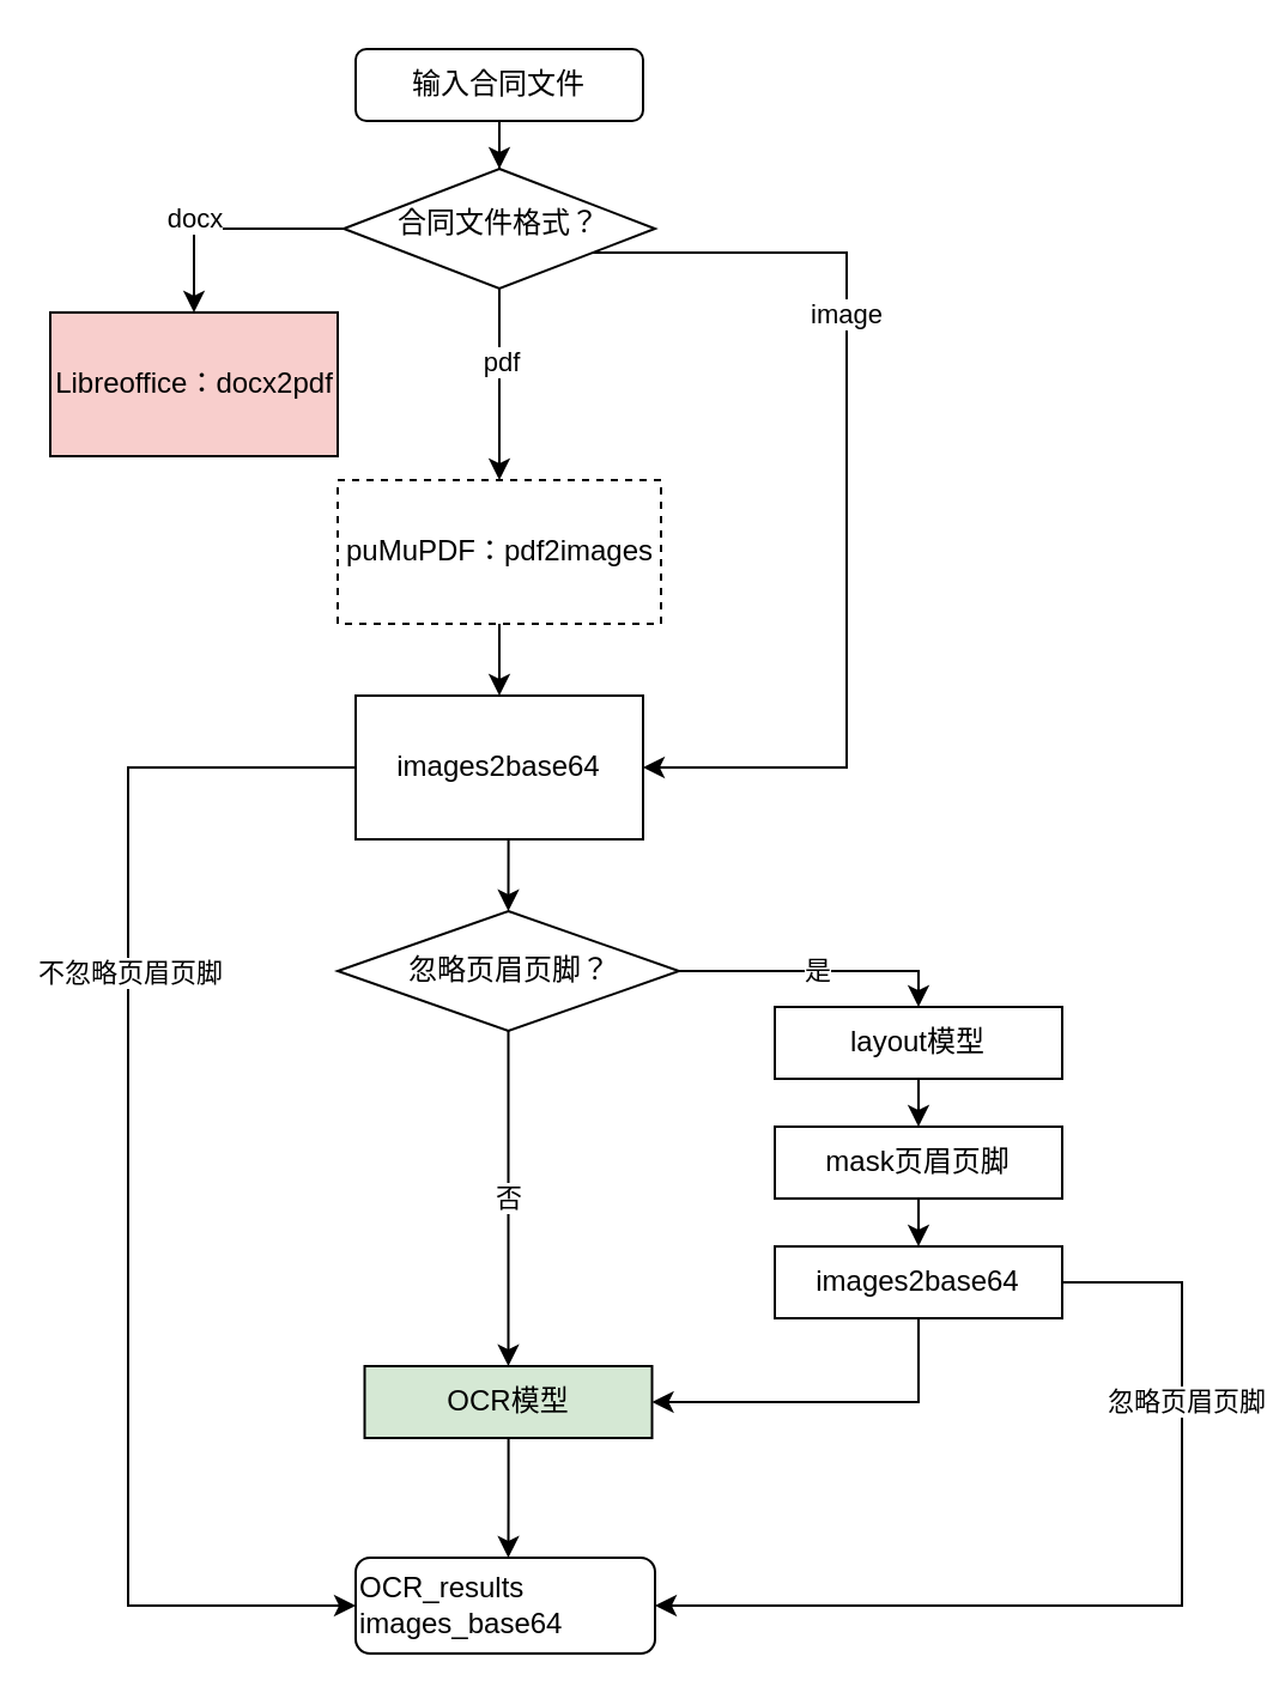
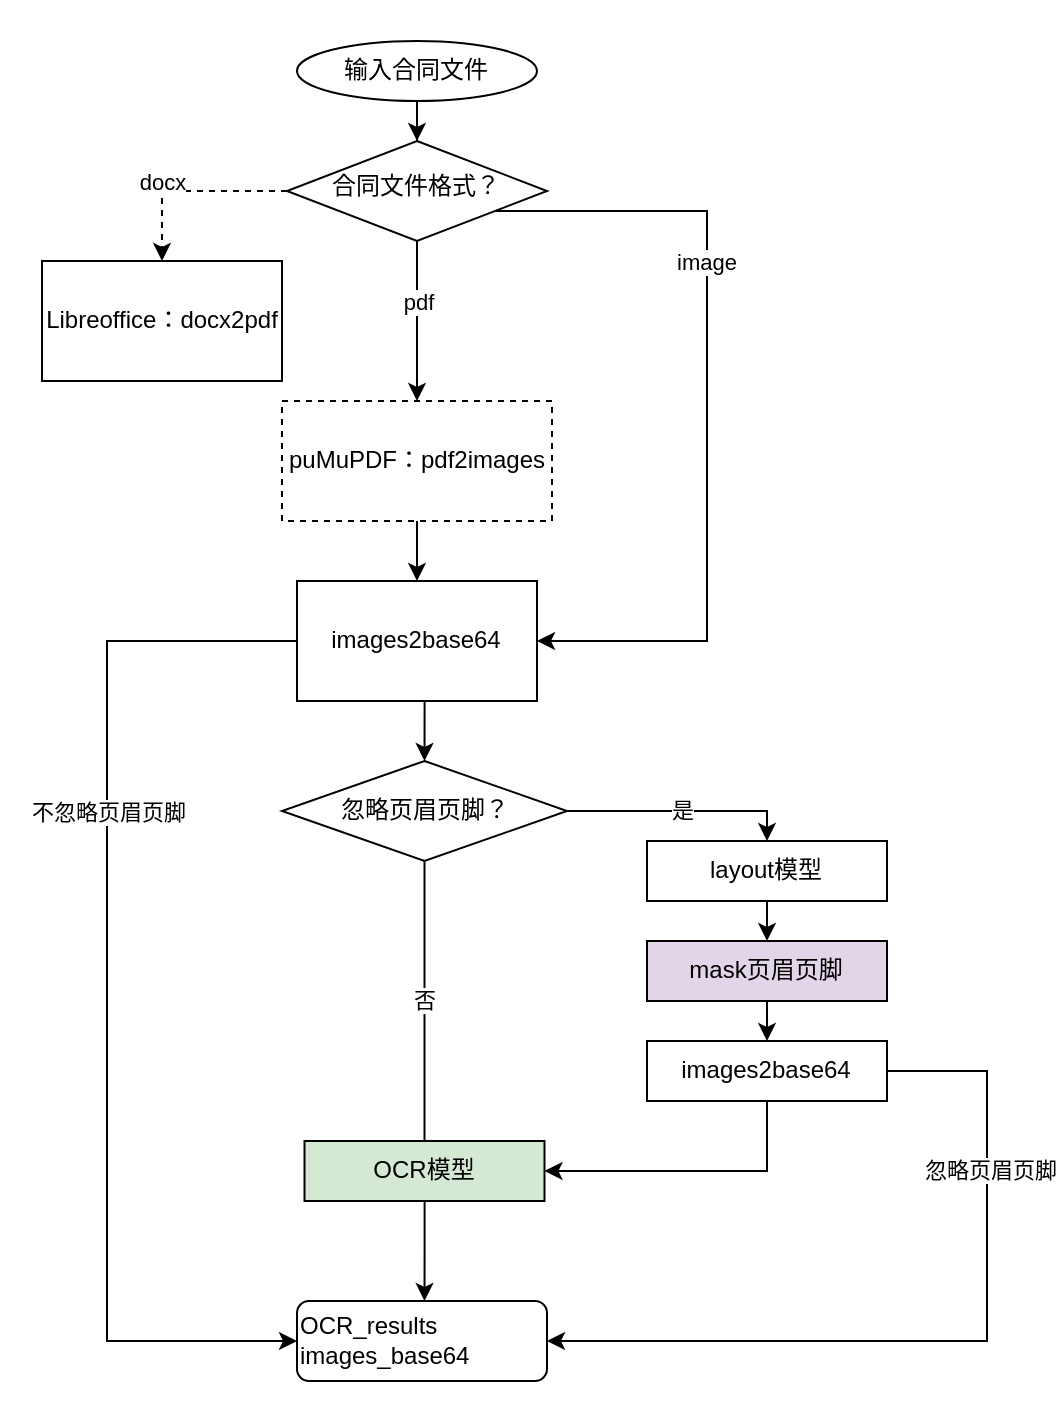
- <mxCell id="10" value="输入合同文件" style="rounded=1;whiteSpace=wrap;html=1;fontSize=12;glass=0;strokeWidth=1;shadow=0;" vertex="1" parent="1"><mxGeometry x="148" y="20" width="120" height="30" as="geometry" /></mxCell>
+ <mxCell id="10" value="输入合同文件" style="ellipse;whiteSpace=wrap;html=1;fontSize=12;glass=0;strokeWidth=1;shadow=0;" vertex="1" parent="1"><mxGeometry x="148" y="20" width="120" height="30" as="geometry" /></mxCell>
- <mxCell id="2" style="edgeStyle=orthogonalEdgeStyle;rounded=0;orthogonalLoop=1;jettySize=auto;html=1;entryX=0.5;entryY=0;entryDx=0;entryDy=0;" edge="1" parent="1" source="8" target="11"><mxGeometry relative="1" as="geometry"><mxPoint x="83" y="230" as="targetPoint" /></mxGeometry></mxCell>
+ <mxCell id="2" style="edgeStyle=orthogonalEdgeStyle;rounded=0;orthogonalLoop=1;jettySize=auto;html=1;entryX=0.5;entryY=0;entryDx=0;entryDy=0;dashed=1;" edge="1" parent="1" source="8" target="11"><mxGeometry relative="1" as="geometry"><mxPoint x="83" y="230" as="targetPoint" /></mxGeometry></mxCell>
- <mxCell id="11" value="Libreoffice：docx2pdf" style="rounded=0;whiteSpace=wrap;html=1;fillColor=#f8cecc;" vertex="1" parent="1"><mxGeometry x="20.5" y="130" width="120" height="60" as="geometry" /></mxCell>
+ <mxCell id="11" value="Libreoffice：docx2pdf" style="rounded=0;whiteSpace=wrap;html=1;" vertex="1" parent="1"><mxGeometry x="20.5" y="130" width="120" height="60" as="geometry" /></mxCell>
- <mxCell id="30" value="mask页眉页脚" style="rounded=0;whiteSpace=wrap;html=1;" vertex="1" parent="1"><mxGeometry x="323" y="470" width="120" height="30" as="geometry" /></mxCell>
+ <mxCell id="30" value="mask页眉页脚" style="rounded=0;whiteSpace=wrap;html=1;fillColor=#e1d5e7;" vertex="1" parent="1"><mxGeometry x="323" y="470" width="120" height="30" as="geometry" /></mxCell>
- <mxCell id="19" value="否" style="edgeStyle=orthogonalEdgeStyle;rounded=0;orthogonalLoop=1;jettySize=auto;html=1;exitX=0.5;exitY=1;exitDx=0;exitDy=0;entryX=0.5;entryY=0;entryDx=0;entryDy=0;" edge="1" parent="1" source="20" target="24"><mxGeometry relative="1" as="geometry"><mxPoint x="208" y="510" as="targetPoint" /></mxGeometry></mxCell>
+ <mxCell id="19" value="否" style="edgeStyle=orthogonalEdgeStyle;rounded=0;orthogonalLoop=1;jettySize=auto;html=1;exitX=0.5;exitY=1;exitDx=0;exitDy=0;entryX=0.5;entryY=0;entryDx=0;entryDy=0;endArrow=none;" edge="1" parent="1" source="20" target="24"><mxGeometry relative="1" as="geometry"><mxPoint x="208" y="510" as="targetPoint" /></mxGeometry></mxCell>
